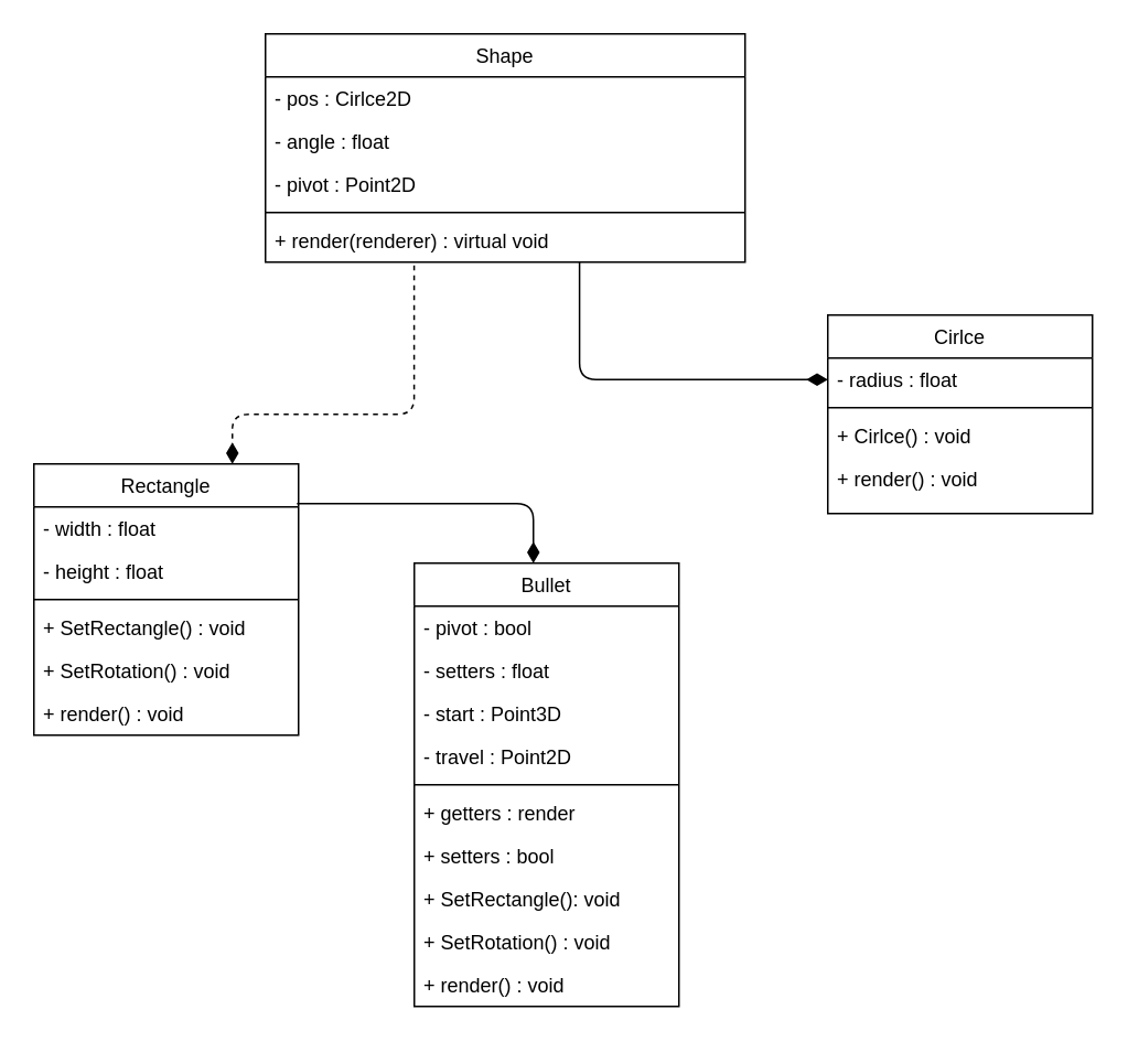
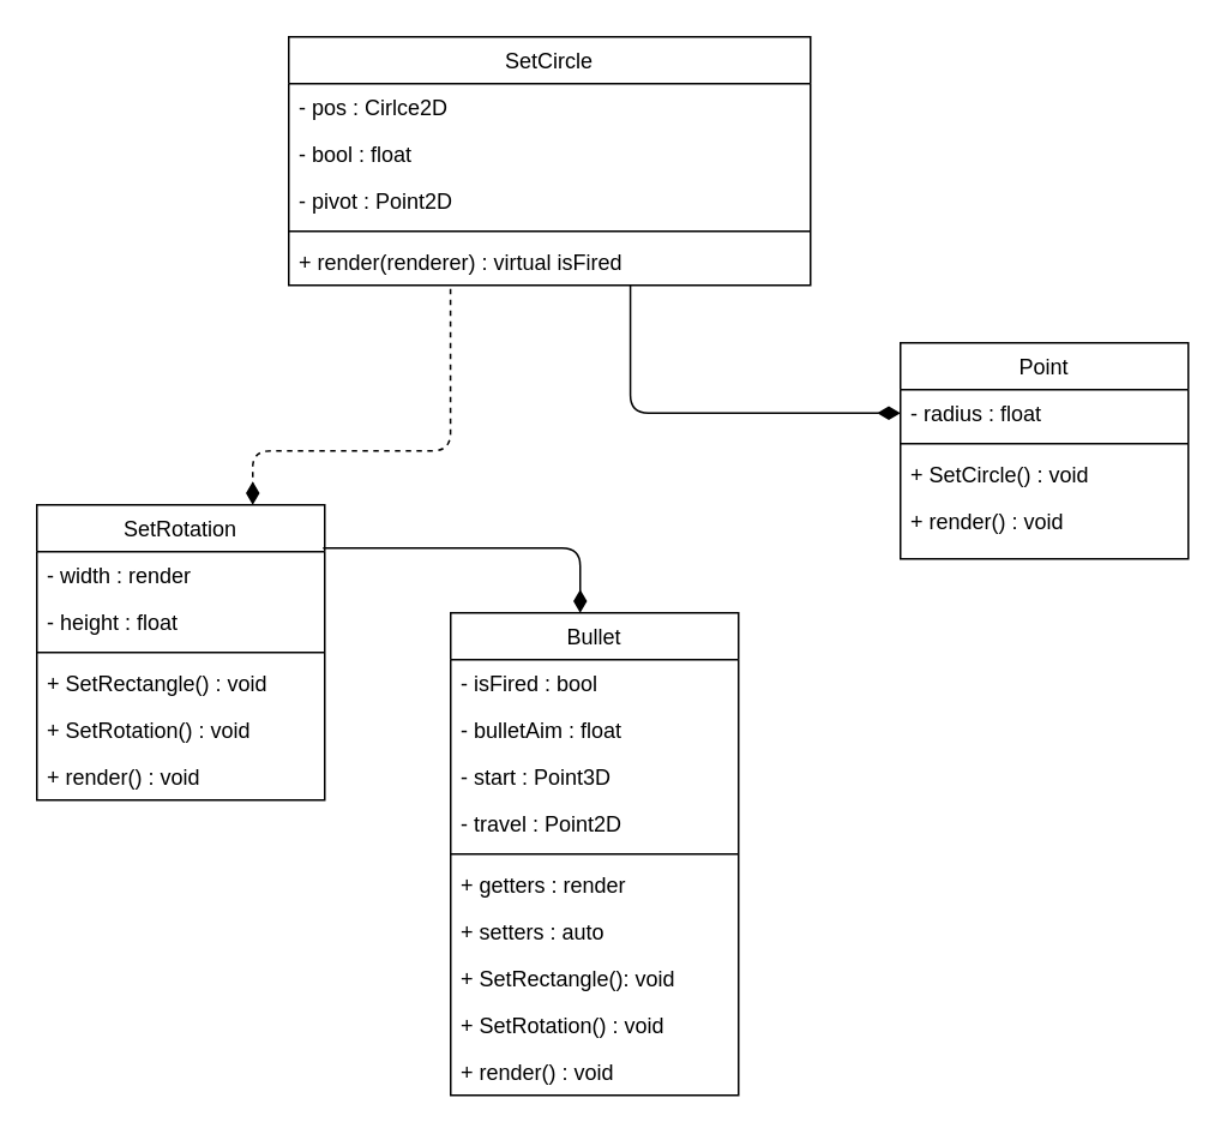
- <mxCell id="2" value="Shape" style="swimlane;fontStyle=0;align=center;verticalAlign=top;childLayout=stackLayout;horizontal=1;startSize=26;horizontalStack=0;resizeParent=1;resizeLast=0;collapsible=1;marginBottom=0;rounded=0;shadow=0;strokeWidth=1;" parent="1" vertex="1"><mxGeometry x="160" y="20" width="290" height="138" as="geometry"><mxRectangle x="230" y="140" width="160" height="26" as="alternateBounds" /></mxGeometry></mxCell>
+ <mxCell id="2" value="SetCircle" style="swimlane;fontStyle=0;align=center;verticalAlign=top;childLayout=stackLayout;horizontal=1;startSize=26;horizontalStack=0;resizeParent=1;resizeLast=0;collapsible=1;marginBottom=0;rounded=0;shadow=0;strokeWidth=1;" parent="1" vertex="1"><mxGeometry x="160" y="20" width="290" height="138" as="geometry"><mxRectangle x="230" y="140" width="160" height="26" as="alternateBounds" /></mxGeometry></mxCell>
- <mxCell id="4" value="- angle : float" style="text;align=left;verticalAlign=top;spacingLeft=4;spacingRight=4;overflow=hidden;rotatable=0;points=[[0,0.5],[1,0.5]];portConstraint=eastwest;rounded=0;shadow=0;html=0;" parent="2" vertex="1"><mxGeometry y="52" width="290" height="26" as="geometry" /></mxCell>
+ <mxCell id="4" value="- bool : float" style="text;align=left;verticalAlign=top;spacingLeft=4;spacingRight=4;overflow=hidden;rotatable=0;points=[[0,0.5],[1,0.5]];portConstraint=eastwest;rounded=0;shadow=0;html=0;" parent="2" vertex="1"><mxGeometry y="52" width="290" height="26" as="geometry" /></mxCell>
- <mxCell id="7" value="+ render(renderer) : virtual void" style="text;align=left;verticalAlign=top;spacingLeft=4;spacingRight=4;overflow=hidden;rotatable=0;points=[[0,0.5],[1,0.5]];portConstraint=eastwest;" parent="2" vertex="1"><mxGeometry y="112" width="290" height="26" as="geometry" /></mxCell>
+ <mxCell id="7" value="+ render(renderer) : virtual isFired" style="text;align=left;verticalAlign=top;spacingLeft=4;spacingRight=4;overflow=hidden;rotatable=0;points=[[0,0.5],[1,0.5]];portConstraint=eastwest;" parent="2" vertex="1"><mxGeometry y="112" width="290" height="26" as="geometry" /></mxCell>
- <mxCell id="15" value="Cirlce" style="swimlane;fontStyle=0;align=center;verticalAlign=top;childLayout=stackLayout;horizontal=1;startSize=26;horizontalStack=0;resizeParent=1;resizeLast=0;collapsible=1;marginBottom=0;rounded=0;shadow=0;strokeWidth=1;" parent="1" vertex="1"><mxGeometry x="500" y="190" width="160" height="120" as="geometry"><mxRectangle x="550" y="140" width="160" height="26" as="alternateBounds" /></mxGeometry></mxCell>
+ <mxCell id="15" value="Point" style="swimlane;fontStyle=0;align=center;verticalAlign=top;childLayout=stackLayout;horizontal=1;startSize=26;horizontalStack=0;resizeParent=1;resizeLast=0;collapsible=1;marginBottom=0;rounded=0;shadow=0;strokeWidth=1;" parent="1" vertex="1"><mxGeometry x="500" y="190" width="160" height="120" as="geometry"><mxRectangle x="550" y="140" width="160" height="26" as="alternateBounds" /></mxGeometry></mxCell>
- <mxCell id="18" value="+ Cirlce() : void" style="text;align=left;verticalAlign=top;spacingLeft=4;spacingRight=4;overflow=hidden;rotatable=0;points=[[0,0.5],[1,0.5]];portConstraint=eastwest;" parent="15" vertex="1"><mxGeometry y="60" width="160" height="26" as="geometry" /></mxCell>
+ <mxCell id="18" value="+ SetCircle() : void" style="text;align=left;verticalAlign=top;spacingLeft=4;spacingRight=4;overflow=hidden;rotatable=0;points=[[0,0.5],[1,0.5]];portConstraint=eastwest;" parent="15" vertex="1"><mxGeometry y="60" width="160" height="26" as="geometry" /></mxCell>
- <mxCell id="8" value="Rectangle" style="swimlane;fontStyle=0;align=center;verticalAlign=top;childLayout=stackLayout;horizontal=1;startSize=26;horizontalStack=0;resizeParent=1;resizeLast=0;collapsible=1;marginBottom=0;rounded=0;shadow=0;strokeWidth=1;" parent="1" vertex="1"><mxGeometry x="20" y="280" width="160" height="164" as="geometry"><mxRectangle x="550" y="140" width="160" height="26" as="alternateBounds" /></mxGeometry></mxCell>
+ <mxCell id="8" value="SetRotation" style="swimlane;fontStyle=0;align=center;verticalAlign=top;childLayout=stackLayout;horizontal=1;startSize=26;horizontalStack=0;resizeParent=1;resizeLast=0;collapsible=1;marginBottom=0;rounded=0;shadow=0;strokeWidth=1;" parent="1" vertex="1"><mxGeometry x="20" y="280" width="160" height="164" as="geometry"><mxRectangle x="550" y="140" width="160" height="26" as="alternateBounds" /></mxGeometry></mxCell>
- <mxCell id="9" value="- width : float" style="text;align=left;verticalAlign=top;spacingLeft=4;spacingRight=4;overflow=hidden;rotatable=0;points=[[0,0.5],[1,0.5]];portConstraint=eastwest;" parent="8" vertex="1"><mxGeometry y="26" width="160" height="26" as="geometry" /></mxCell>
+ <mxCell id="9" value="- width : render" style="text;align=left;verticalAlign=top;spacingLeft=4;spacingRight=4;overflow=hidden;rotatable=0;points=[[0,0.5],[1,0.5]];portConstraint=eastwest;" parent="8" vertex="1"><mxGeometry y="26" width="160" height="26" as="geometry" /></mxCell>
- <mxCell id="21" value="- pivot : bool" style="text;align=left;verticalAlign=top;spacingLeft=4;spacingRight=4;overflow=hidden;rotatable=0;points=[[0,0.5],[1,0.5]];portConstraint=eastwest;" parent="20" vertex="1"><mxGeometry y="26" width="160" height="26" as="geometry" /></mxCell>
+ <mxCell id="21" value="- isFired : bool" style="text;align=left;verticalAlign=top;spacingLeft=4;spacingRight=4;overflow=hidden;rotatable=0;points=[[0,0.5],[1,0.5]];portConstraint=eastwest;" parent="20" vertex="1"><mxGeometry y="26" width="160" height="26" as="geometry" /></mxCell>
- <mxCell id="22" value="- setters : float" style="text;align=left;verticalAlign=top;spacingLeft=4;spacingRight=4;overflow=hidden;rotatable=0;points=[[0,0.5],[1,0.5]];portConstraint=eastwest;" parent="20" vertex="1"><mxGeometry y="52" width="160" height="26" as="geometry" /></mxCell>
+ <mxCell id="22" value="- bulletAim : float" style="text;align=left;verticalAlign=top;spacingLeft=4;spacingRight=4;overflow=hidden;rotatable=0;points=[[0,0.5],[1,0.5]];portConstraint=eastwest;" parent="20" vertex="1"><mxGeometry y="52" width="160" height="26" as="geometry" /></mxCell>
- <mxCell id="27" value="+ setters : bool" style="text;align=left;verticalAlign=top;spacingLeft=4;spacingRight=4;overflow=hidden;rotatable=0;points=[[0,0.5],[1,0.5]];portConstraint=eastwest;" parent="20" vertex="1"><mxGeometry y="164" width="160" height="26" as="geometry" /></mxCell>
+ <mxCell id="27" value="+ setters : auto" style="text;align=left;verticalAlign=top;spacingLeft=4;spacingRight=4;overflow=hidden;rotatable=0;points=[[0,0.5],[1,0.5]];portConstraint=eastwest;" parent="20" vertex="1"><mxGeometry y="164" width="160" height="26" as="geometry" /></mxCell>
